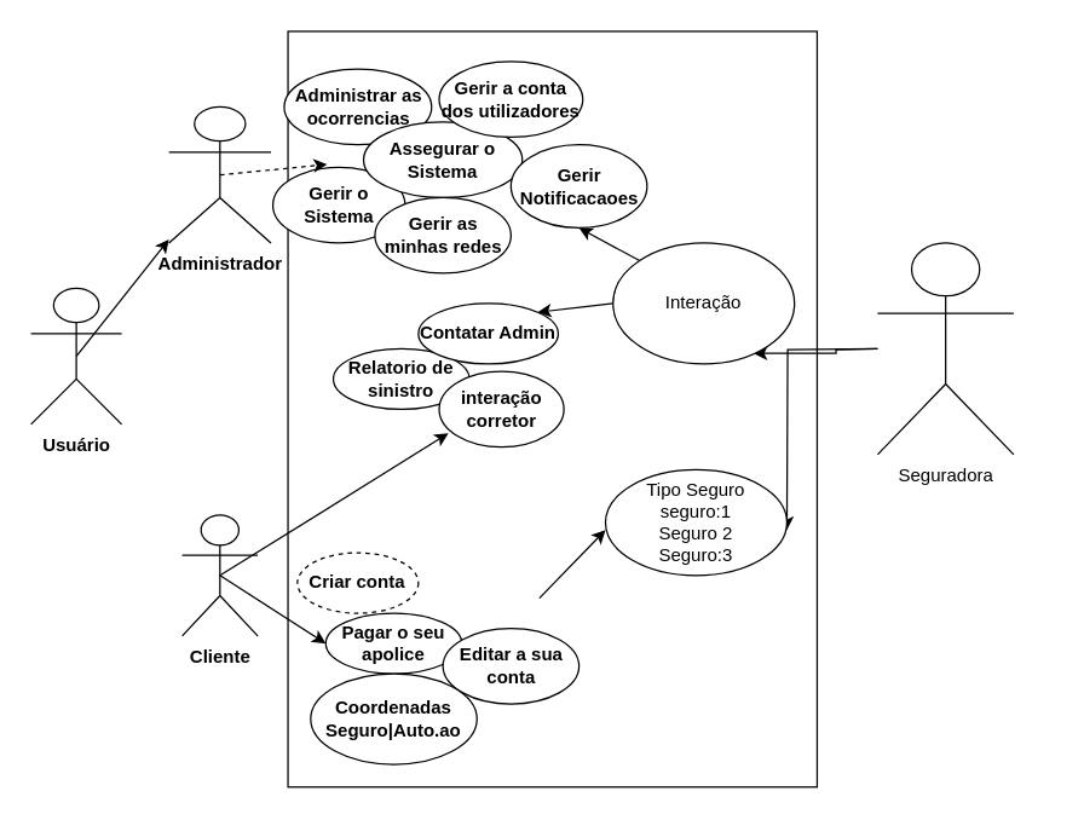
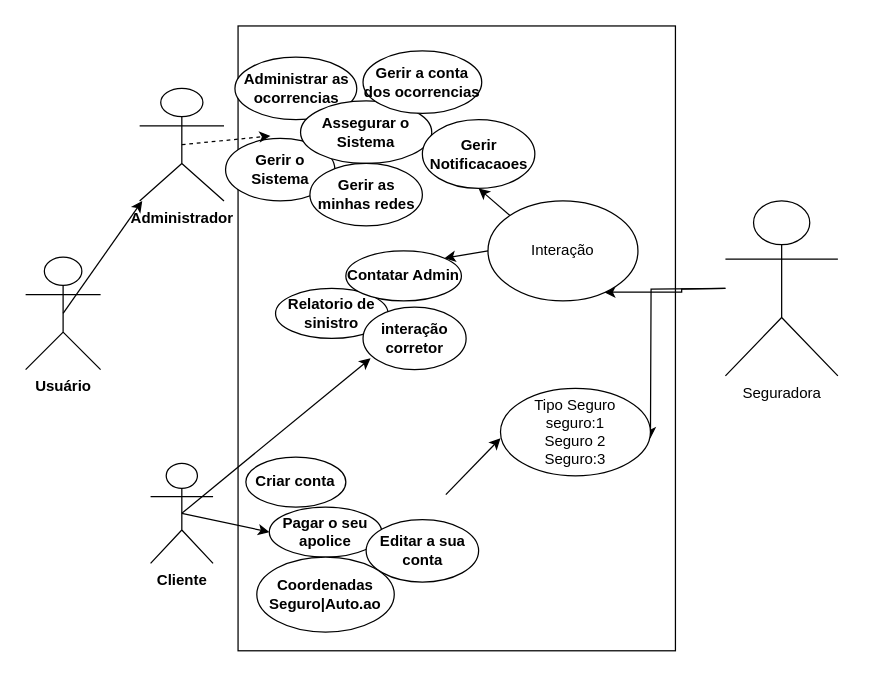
- <mxCell id="13" value="&lt;b&gt;Gerir a conta dos utilizadores&lt;/b&gt;" style="ellipse;whiteSpace=wrap;html=1;" parent="1" vertex="1"><mxGeometry x="290" y="40" width="95" height="50" as="geometry" /></mxCell>
+ <mxCell id="13" value="&lt;b&gt;Gerir a conta dos ocorrencias&lt;/b&gt;" style="ellipse;whiteSpace=wrap;html=1;" parent="1" vertex="1"><mxGeometry x="290" y="40" width="95" height="50" as="geometry" /></mxCell>
- <mxCell id="30" value="Interação" style="ellipse;whiteSpace=wrap;html=1;" parent="1" vertex="1"><mxGeometry x="405" y="160" width="120" height="80" as="geometry" /></mxCell>
+ <mxCell id="30" value="Interação" style="ellipse;whiteSpace=wrap;html=1;" parent="1" vertex="1"><mxGeometry x="390" y="160" width="120" height="80" as="geometry" /></mxCell>
- <mxCell id="3" value="&lt;b&gt;Usuário&lt;/b&gt;" style="shape=umlActor;verticalLabelPosition=bottom;verticalAlign=top;html=1;outlineConnect=0;" parent="1" vertex="1"><mxGeometry x="20" y="190" width="60" height="90" as="geometry" /></mxCell>
+ <mxCell id="3" value="&lt;b&gt;Usuário&lt;/b&gt;" style="shape=umlActor;verticalLabelPosition=bottom;verticalAlign=top;html=1;outlineConnect=0;" parent="1" vertex="1"><mxGeometry x="20" y="205" width="60" height="90" as="geometry" /></mxCell>
- <mxCell id="15" value="&lt;b&gt;Cliente&lt;/b&gt;" style="shape=umlActor;verticalLabelPosition=bottom;verticalAlign=top;html=1;outlineConnect=0;" parent="1" vertex="1"><mxGeometry x="120" y="340" width="50" height="80" as="geometry" /></mxCell>
+ <mxCell id="15" value="&lt;b&gt;Cliente&lt;/b&gt;" style="shape=umlActor;verticalLabelPosition=bottom;verticalAlign=top;html=1;outlineConnect=0;" parent="1" vertex="1"><mxGeometry x="120" y="370" width="50" height="80" as="geometry" /></mxCell>
- <mxCell id="16" value="&lt;b&gt;Criar conta&lt;/b&gt;" style="ellipse;whiteSpace=wrap;html=1;dashed=1;" parent="1" vertex="1"><mxGeometry x="196.25" y="365" width="80" height="40" as="geometry" /></mxCell>
+ <mxCell id="16" value="&lt;b&gt;Criar conta&lt;/b&gt;" style="ellipse;whiteSpace=wrap;html=1;" parent="1" vertex="1"><mxGeometry x="196.25" y="365" width="80" height="40" as="geometry" /></mxCell>
